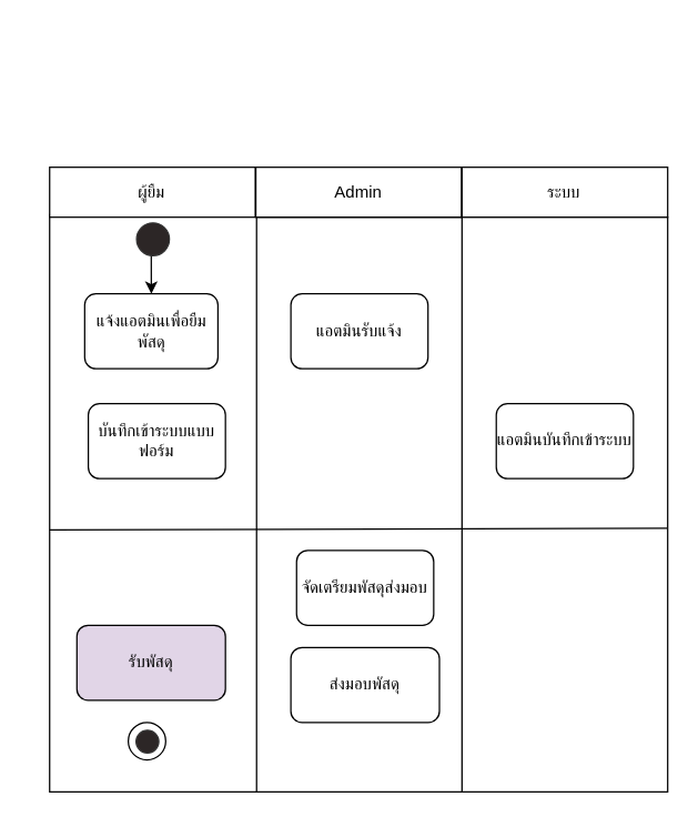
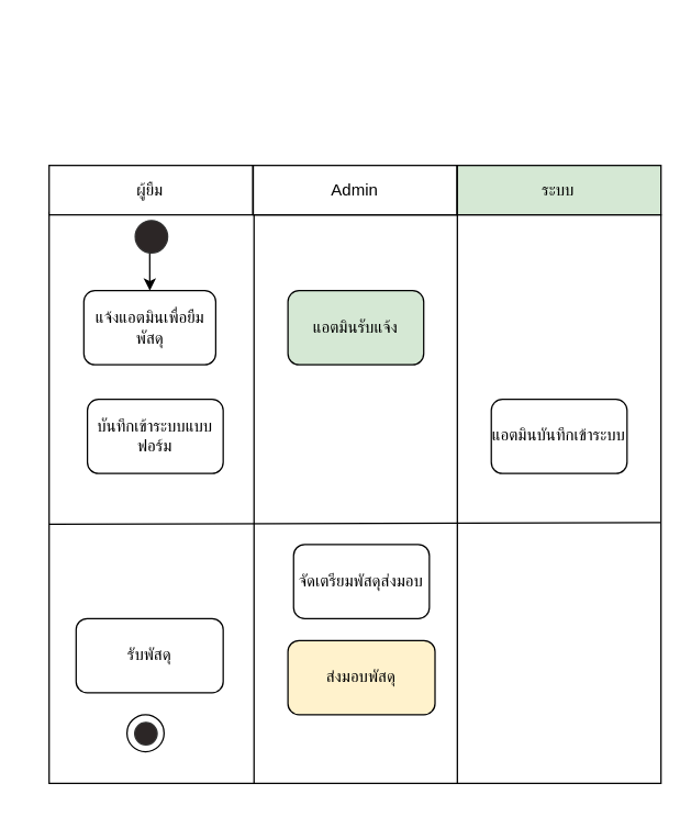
- <mxCell id="12" value="ระบบ" style="rounded=0;whiteSpace=wrap;html=1;rotation=0;" vertex="1" parent="6"><mxGeometry x="297.167" width="148.247" height="35.991" as="geometry" /></mxCell>
+ <mxCell id="12" value="ระบบ" style="rounded=0;whiteSpace=wrap;html=1;rotation=0;fillColor=#d5e8d4;" vertex="1" parent="6"><mxGeometry x="297.167" width="148.247" height="35.991" as="geometry" /></mxCell>
- <mxCell id="14" value="แอตมินรับแจ้ง" style="rounded=1;whiteSpace=wrap;html=1;rotation=0;" vertex="1" parent="6"><mxGeometry x="173.853" y="91.184" width="98.831" height="53.987" as="geometry" /></mxCell>
+ <mxCell id="14" value="แอตมินรับแจ้ง" style="rounded=1;whiteSpace=wrap;html=1;rotation=0;fillColor=#d5e8d4;" vertex="1" parent="6"><mxGeometry x="173.853" y="91.184" width="98.831" height="53.987" as="geometry" /></mxCell>
- <mxCell id="20" value="รับพัสดุ" style="rounded=1;whiteSpace=wrap;html=1;rotation=0;fillColor=#e1d5e7;" vertex="1" parent="6"><mxGeometry x="19.639" y="330.008" width="107.067" height="53.987" as="geometry" /></mxCell>
+ <mxCell id="20" value="รับพัสดุ" style="rounded=1;whiteSpace=wrap;html=1;rotation=0;" vertex="1" parent="6"><mxGeometry x="19.639" y="330.008" width="107.067" height="53.987" as="geometry" /></mxCell>
- <mxCell id="17" value="ส่งมอบพัสดุ" style="rounded=1;whiteSpace=wrap;html=1;rotation=0;" vertex="1" parent="6"><mxGeometry x="173.849" y="346.018" width="107.067" height="53.987" as="geometry" /></mxCell>
+ <mxCell id="17" value="ส่งมอบพัสดุ" style="rounded=1;whiteSpace=wrap;html=1;rotation=0;fillColor=#fff2cc;" vertex="1" parent="6"><mxGeometry x="173.849" y="346.018" width="107.067" height="53.987" as="geometry" /></mxCell>
